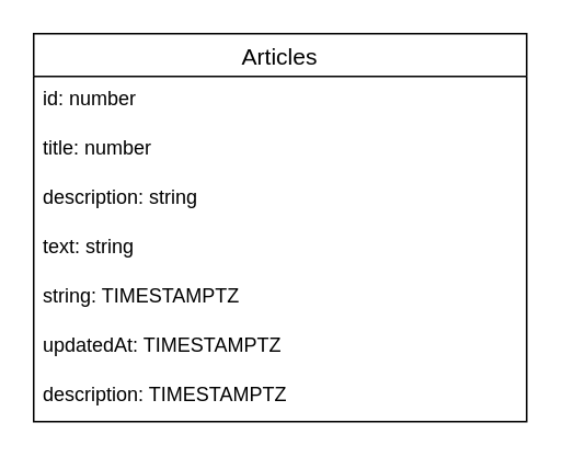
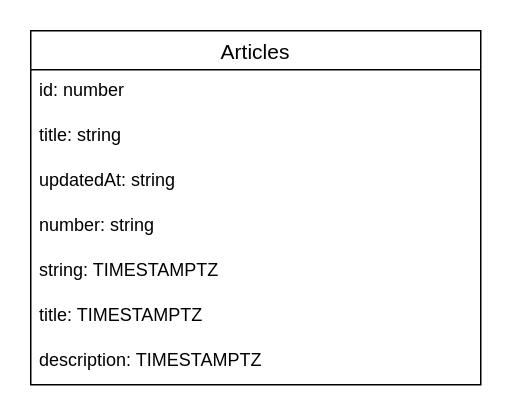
- <mxCell id="4" value="title: number" style="text;strokeColor=none;fillColor=none;spacingLeft=4;spacingRight=4;overflow=hidden;rotatable=0;points=[[0,0.5],[1,0.5]];portConstraint=eastwest;fontSize=12;whiteSpace=wrap;html=1;" vertex="1" parent="2"><mxGeometry y="56" width="300" height="30" as="geometry" /></mxCell>
+ <mxCell id="4" value="title: string" style="text;strokeColor=none;fillColor=none;spacingLeft=4;spacingRight=4;overflow=hidden;rotatable=0;points=[[0,0.5],[1,0.5]];portConstraint=eastwest;fontSize=12;whiteSpace=wrap;html=1;" vertex="1" parent="2"><mxGeometry y="56" width="300" height="30" as="geometry" /></mxCell>
- <mxCell id="5" value="description: string" style="text;strokeColor=none;fillColor=none;spacingLeft=4;spacingRight=4;overflow=hidden;rotatable=0;points=[[0,0.5],[1,0.5]];portConstraint=eastwest;fontSize=12;whiteSpace=wrap;html=1;" vertex="1" parent="2"><mxGeometry y="86" width="300" height="30" as="geometry" /></mxCell>
+ <mxCell id="5" value="updatedAt: string" style="text;strokeColor=none;fillColor=none;spacingLeft=4;spacingRight=4;overflow=hidden;rotatable=0;points=[[0,0.5],[1,0.5]];portConstraint=eastwest;fontSize=12;whiteSpace=wrap;html=1;" vertex="1" parent="2"><mxGeometry y="86" width="300" height="30" as="geometry" /></mxCell>
- <mxCell id="6" value="text: string" style="text;strokeColor=none;fillColor=none;spacingLeft=4;spacingRight=4;overflow=hidden;rotatable=0;points=[[0,0.5],[1,0.5]];portConstraint=eastwest;fontSize=12;whiteSpace=wrap;html=1;" vertex="1" parent="2"><mxGeometry y="116" width="300" height="30" as="geometry" /></mxCell>
+ <mxCell id="6" value="number: string" style="text;strokeColor=none;fillColor=none;spacingLeft=4;spacingRight=4;overflow=hidden;rotatable=0;points=[[0,0.5],[1,0.5]];portConstraint=eastwest;fontSize=12;whiteSpace=wrap;html=1;" vertex="1" parent="2"><mxGeometry y="116" width="300" height="30" as="geometry" /></mxCell>
- <mxCell id="8" value="updatedAt: TIMESTAMPTZ" style="text;strokeColor=none;fillColor=none;spacingLeft=4;spacingRight=4;overflow=hidden;rotatable=0;points=[[0,0.5],[1,0.5]];portConstraint=eastwest;fontSize=12;whiteSpace=wrap;html=1;" vertex="1" parent="2"><mxGeometry y="176" width="300" height="30" as="geometry" /></mxCell>
+ <mxCell id="8" value="title: TIMESTAMPTZ" style="text;strokeColor=none;fillColor=none;spacingLeft=4;spacingRight=4;overflow=hidden;rotatable=0;points=[[0,0.5],[1,0.5]];portConstraint=eastwest;fontSize=12;whiteSpace=wrap;html=1;" vertex="1" parent="2"><mxGeometry y="176" width="300" height="30" as="geometry" /></mxCell>
